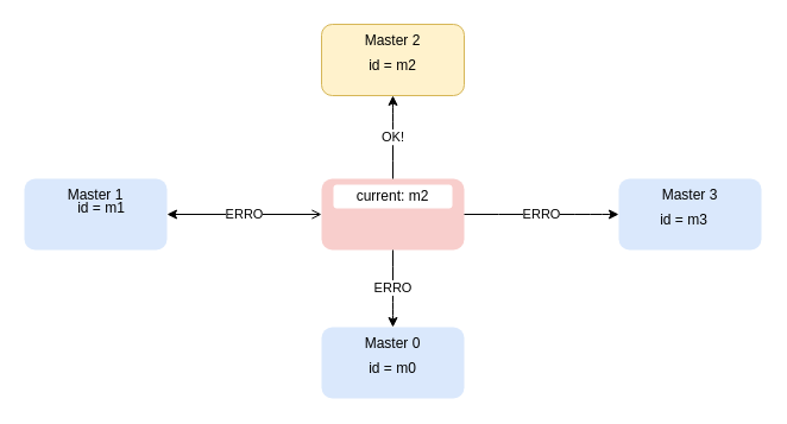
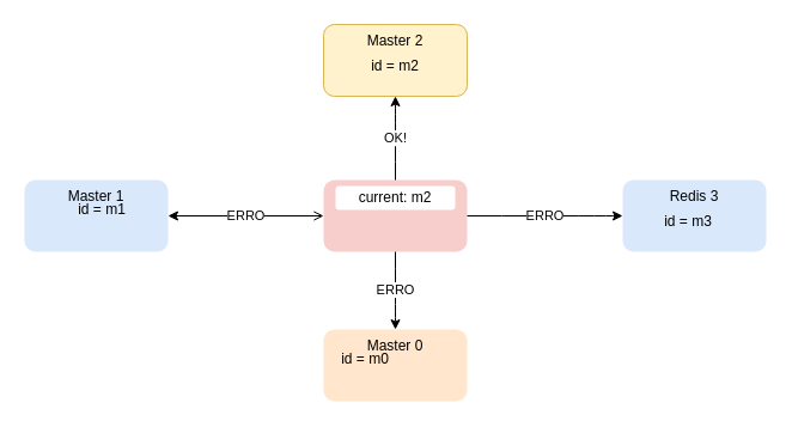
- <mxCell id="10" value="Master 3" style="rounded=1;whiteSpace=wrap;html=1;fillColor=#dae8fc;strokeColor=none;verticalAlign=top;" vertex="1" parent="1"><mxGeometry x="520" y="150" width="120" height="60" as="geometry" /></mxCell>
+ <mxCell id="10" value="Redis 3" style="rounded=1;whiteSpace=wrap;html=1;fillColor=#dae8fc;strokeColor=none;verticalAlign=top;" vertex="1" parent="1"><mxGeometry x="520" y="150" width="120" height="60" as="geometry" /></mxCell>
- <mxCell id="4" value="Master 0" style="rounded=1;whiteSpace=wrap;html=1;fillColor=#dae8fc;strokeColor=none;verticalAlign=top;" vertex="1" parent="1"><mxGeometry x="270" y="275" width="120" height="60" as="geometry" /></mxCell>
+ <mxCell id="4" value="Master 0" style="rounded=1;whiteSpace=wrap;html=1;fillColor=#ffe6cc;strokeColor=none;verticalAlign=top;" vertex="1" parent="1"><mxGeometry x="270" y="275" width="120" height="60" as="geometry" /></mxCell>
- <mxCell id="11" value="id = m0" style="text;html=1;strokeColor=none;fillColor=none;align=center;verticalAlign=middle;whiteSpace=wrap;rounded=0;" vertex="1" parent="1"><mxGeometry x="300" y="295" width="60" height="30" as="geometry" /></mxCell>
+ <mxCell id="11" value="id = m0" style="text;html=1;strokeColor=none;fillColor=none;align=center;verticalAlign=middle;whiteSpace=wrap;rounded=0;" vertex="1" parent="1"><mxGeometry x="275" y="285" width="60" height="30" as="geometry" /></mxCell>
